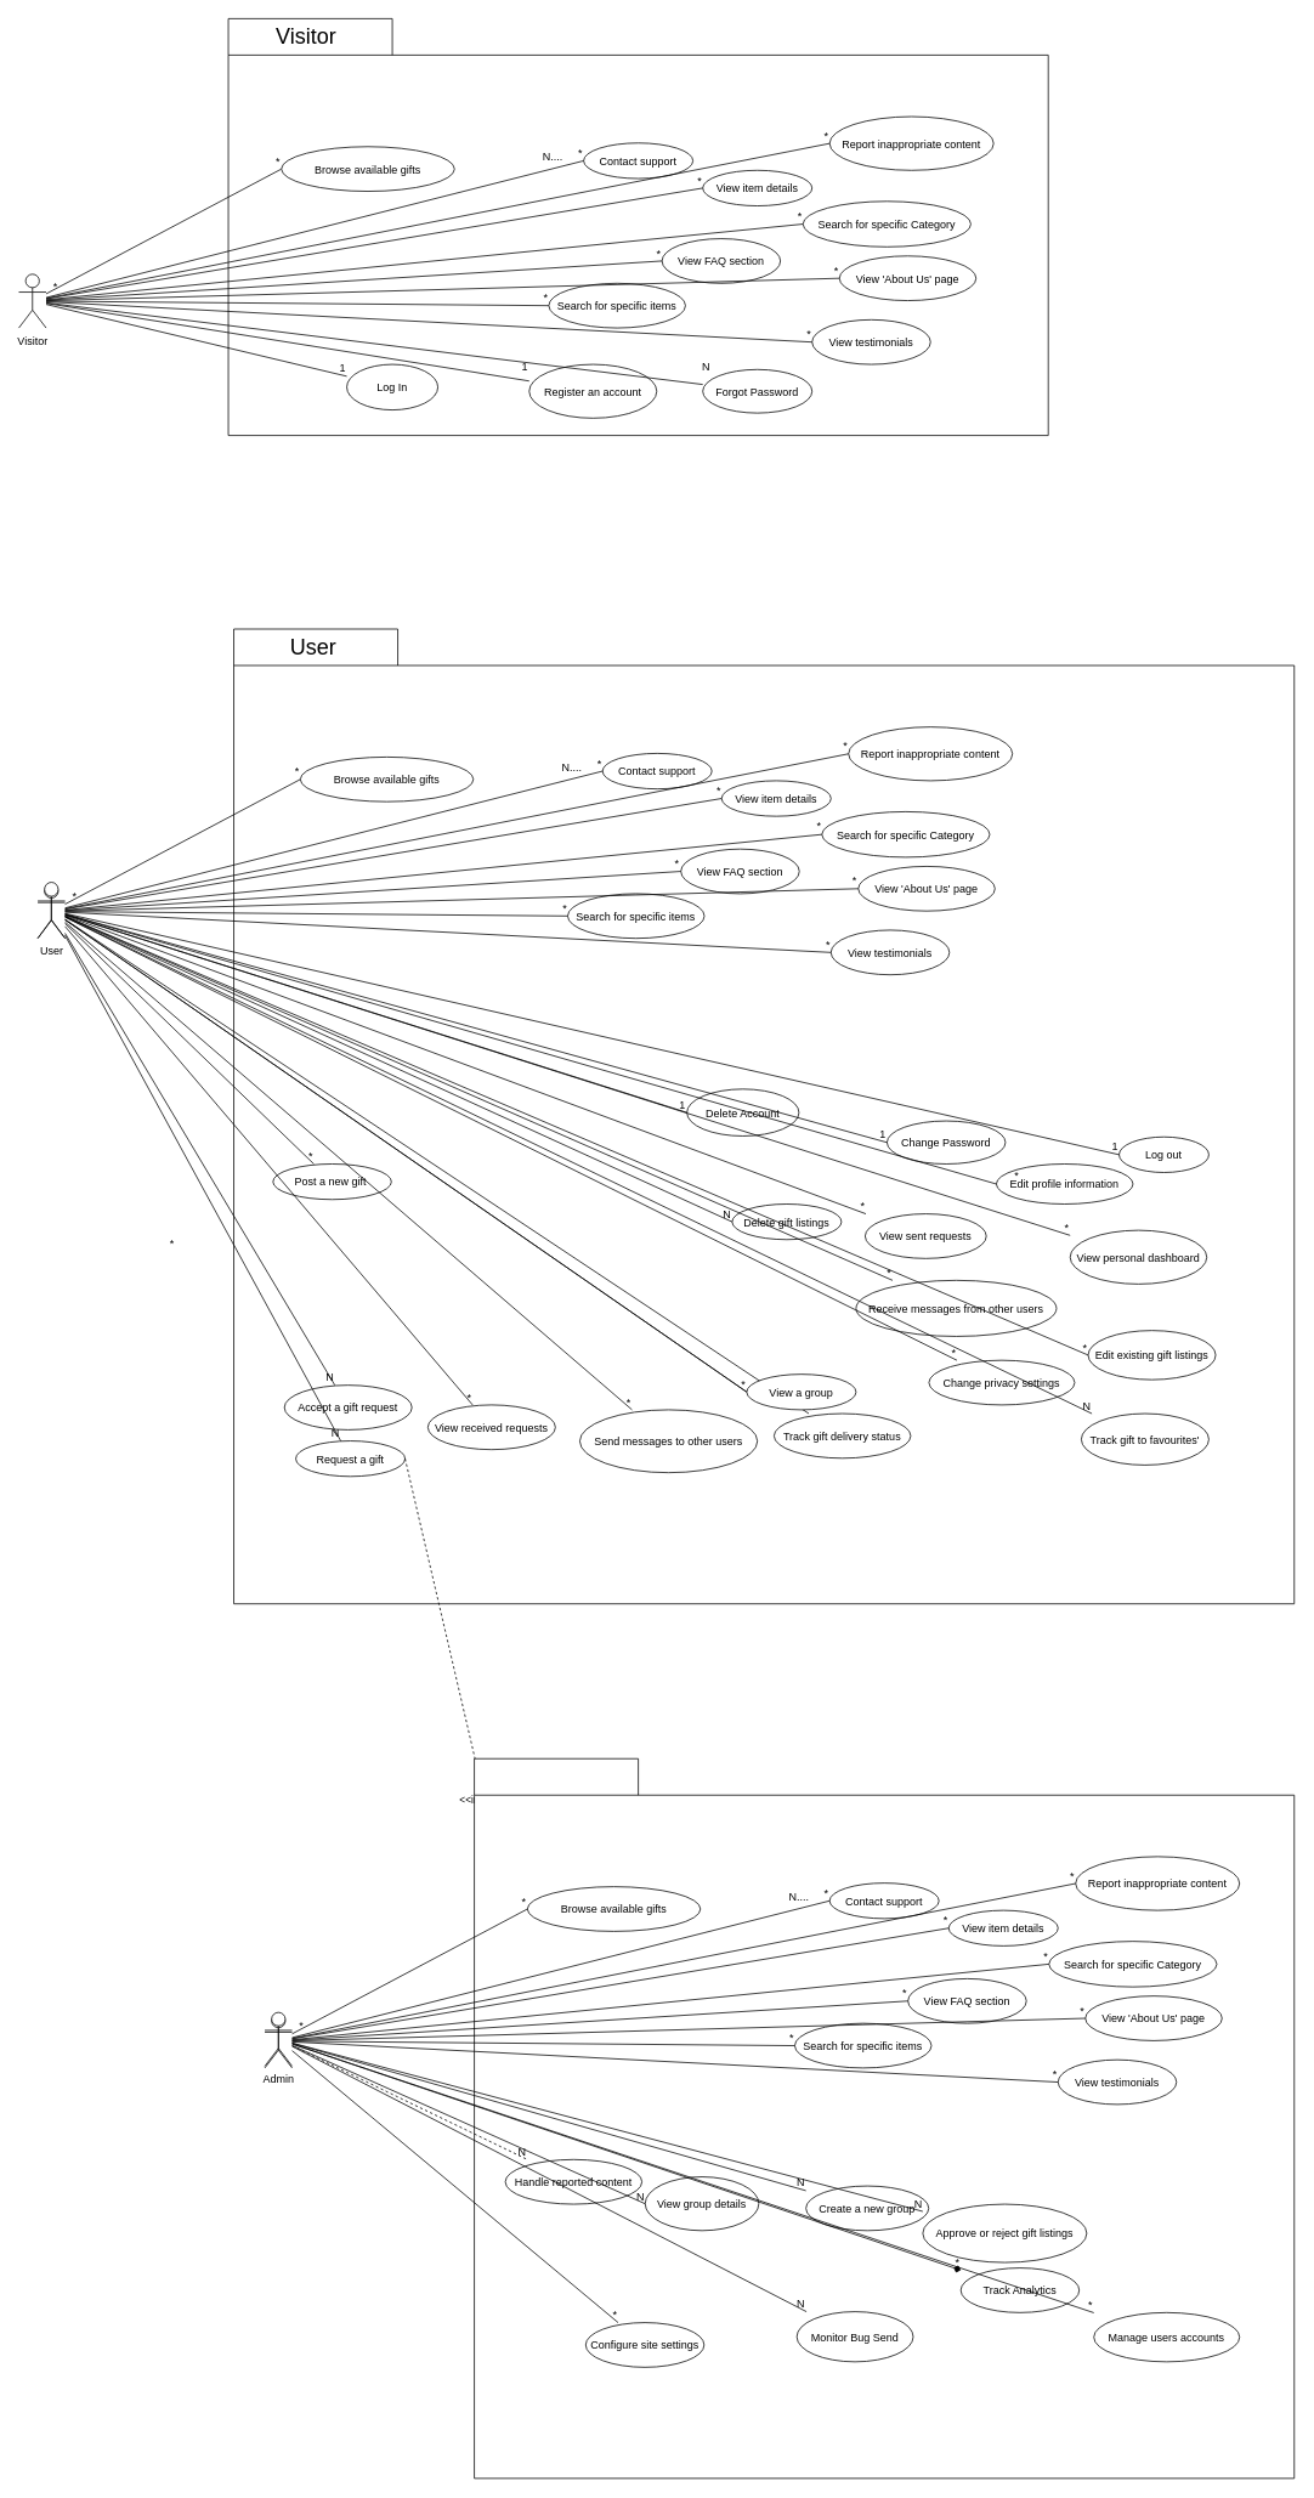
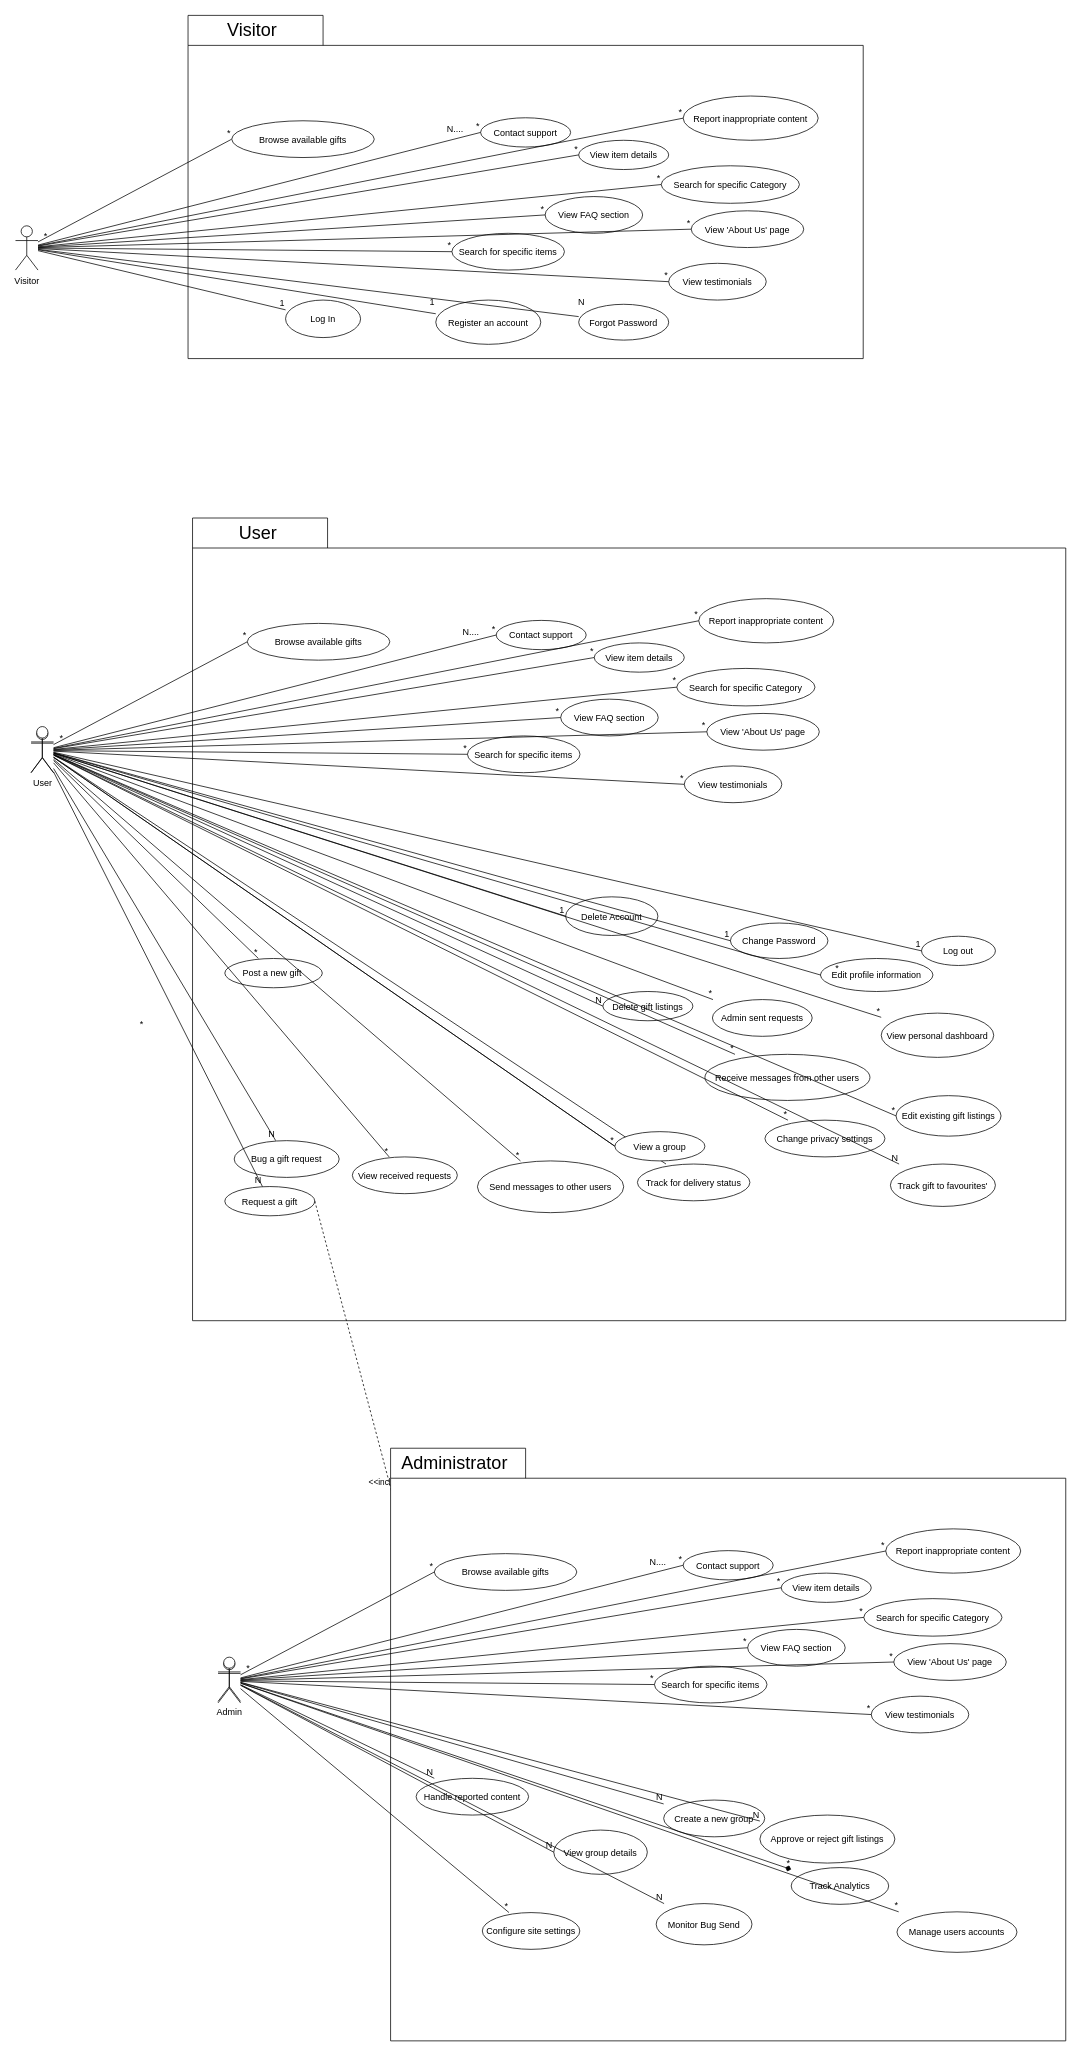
- <mxCell id="88" value="View sent requests" style="shape=ellipse;" vertex="1" parent="1"><mxGeometry x="949" y="1331.93" width="133" height="49" as="geometry" /></mxCell>
+ <mxCell id="88" value="Admin sent requests" style="shape=ellipse;" vertex="1" parent="1"><mxGeometry x="949" y="1331.93" width="133" height="49" as="geometry" /></mxCell>
- <mxCell id="81" value="Accept a gift request" style="shape=ellipse;" vertex="1" parent="1"><mxGeometry x="311.5" y="1520" width="140" height="49" as="geometry" /></mxCell>
+ <mxCell id="81" value="Bug a gift request" style="shape=ellipse;" vertex="1" parent="1"><mxGeometry x="311.5" y="1520" width="140" height="49" as="geometry" /></mxCell>
- <mxCell id="89" value="Track gift delivery status" style="shape=ellipse;" vertex="1" parent="1"><mxGeometry x="849" y="1551.18" width="150" height="49" as="geometry" /></mxCell>
+ <mxCell id="89" value="Track for delivery status" style="shape=ellipse;" vertex="1" parent="1"><mxGeometry x="849" y="1551.18" width="150" height="49" as="geometry" /></mxCell>
- <mxCell id="80" value="Request a gift" style="shape=ellipse;" vertex="1" parent="1"><mxGeometry x="324" y="1581.18" width="120" height="39" as="geometry" /></mxCell>
+ <mxCell id="80" value="Request a gift" style="shape=ellipse;" vertex="1" parent="1"><mxGeometry x="299" y="1581.18" width="120" height="39" as="geometry" /></mxCell>
+ <mxCell id="168" value="&lt;span style=&quot;font-size: 24px;&quot;&gt;Administrator&lt;/span&gt;" style="text;html=1;align=center;verticalAlign=middle;resizable=0;points=[];autosize=1;strokeColor=none;fillColor=none;" vertex="1" parent="1"><mxGeometry x="525" y="1930" width="160" height="40" as="geometry" /></mxCell>
- <mxCell id="178" value="" style="endArrow=none;html=1;rounded=0;dashed=1;" edge="1" parent="1" source="177" target="175"><mxGeometry relative="1" as="geometry"><mxPoint x="406" y="2030" as="sourcePoint" /><mxPoint x="574" y="2210" as="targetPoint" /></mxGeometry></mxCell>
+ <mxCell id="178" value="" style="endArrow=none;html=1;rounded=0;" edge="1" parent="1" source="177" target="175"><mxGeometry relative="1" as="geometry"><mxPoint x="406" y="2030" as="sourcePoint" /><mxPoint x="574" y="2210" as="targetPoint" /></mxGeometry></mxCell>
- <mxCell id="171" value="View group details" style="shape=ellipse;" vertex="1" parent="1"><mxGeometry x="707.5" y="2389" width="124.75" height="59" as="geometry" /></mxCell>
+ <mxCell id="171" value="View group details" style="shape=ellipse;" vertex="1" parent="1"><mxGeometry x="737.5" y="2439" width="124.75" height="59" as="geometry" /></mxCell>
- <mxCell id="172" value="Manage users accounts" style="shape=ellipse;" vertex="1" parent="1"><mxGeometry x="1200" y="2538" width="160" height="54" as="geometry" /></mxCell>
+ <mxCell id="172" value="Manage users accounts" style="shape=ellipse;" vertex="1" parent="1"><mxGeometry x="1195" y="2548" width="160" height="54" as="geometry" /></mxCell>
